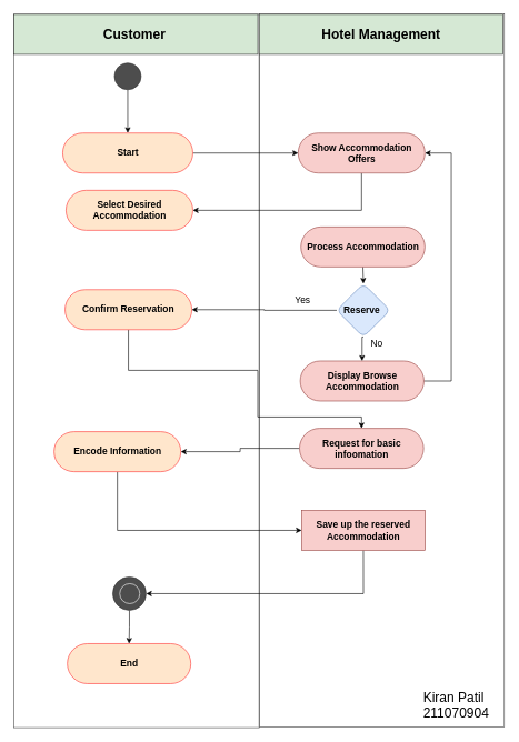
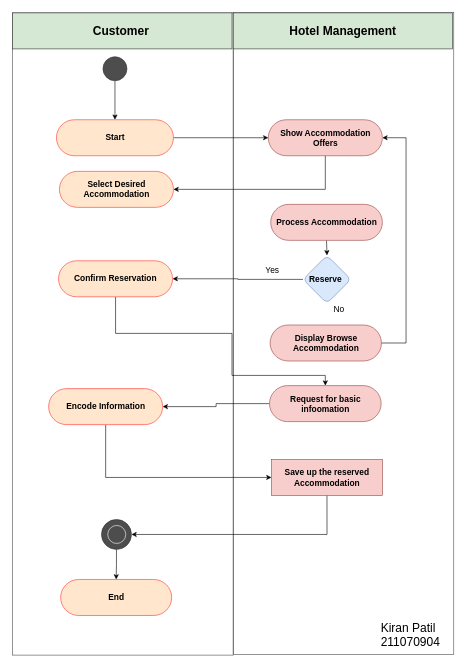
- <mxCell id="14" style="edgeStyle=orthogonalEdgeStyle;rounded=0;orthogonalLoop=1;jettySize=auto;html=1;exitX=0.5;exitY=1;exitDx=0;exitDy=0;entryX=0.5;entryY=0;entryDx=0;entryDy=0;fontSize=14;" edge="1" parent="1" source="16" target="9"><mxGeometry relative="1" as="geometry" /></mxCell>
